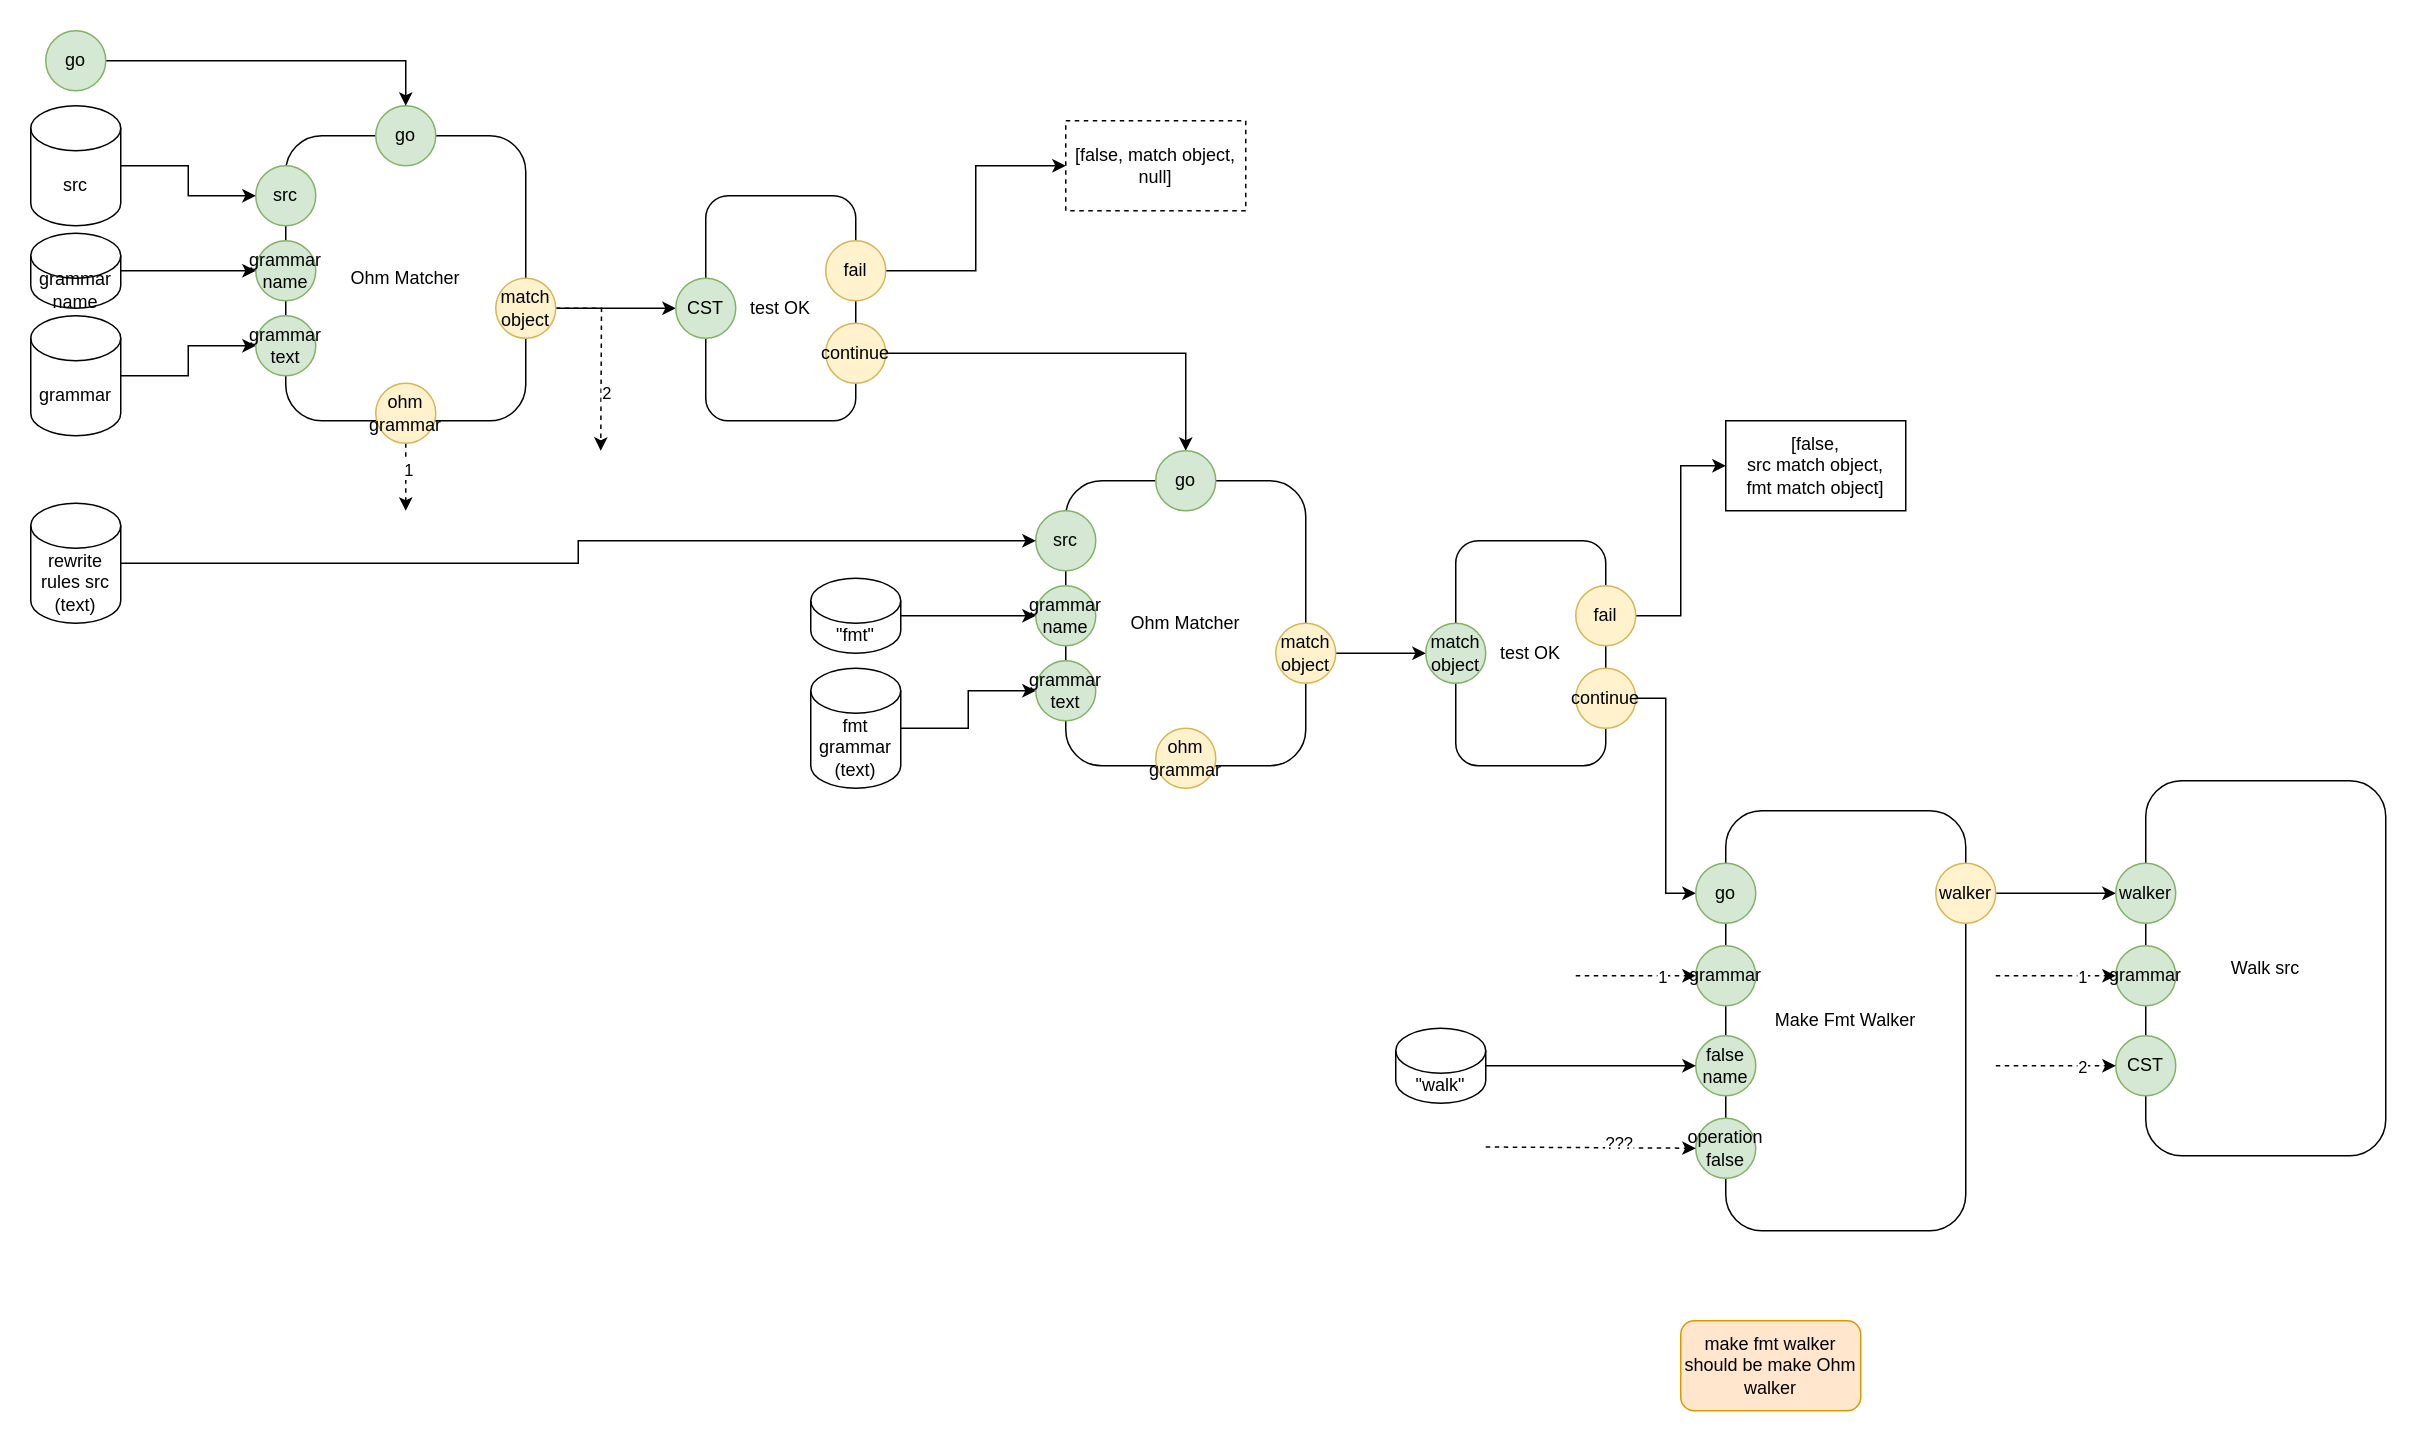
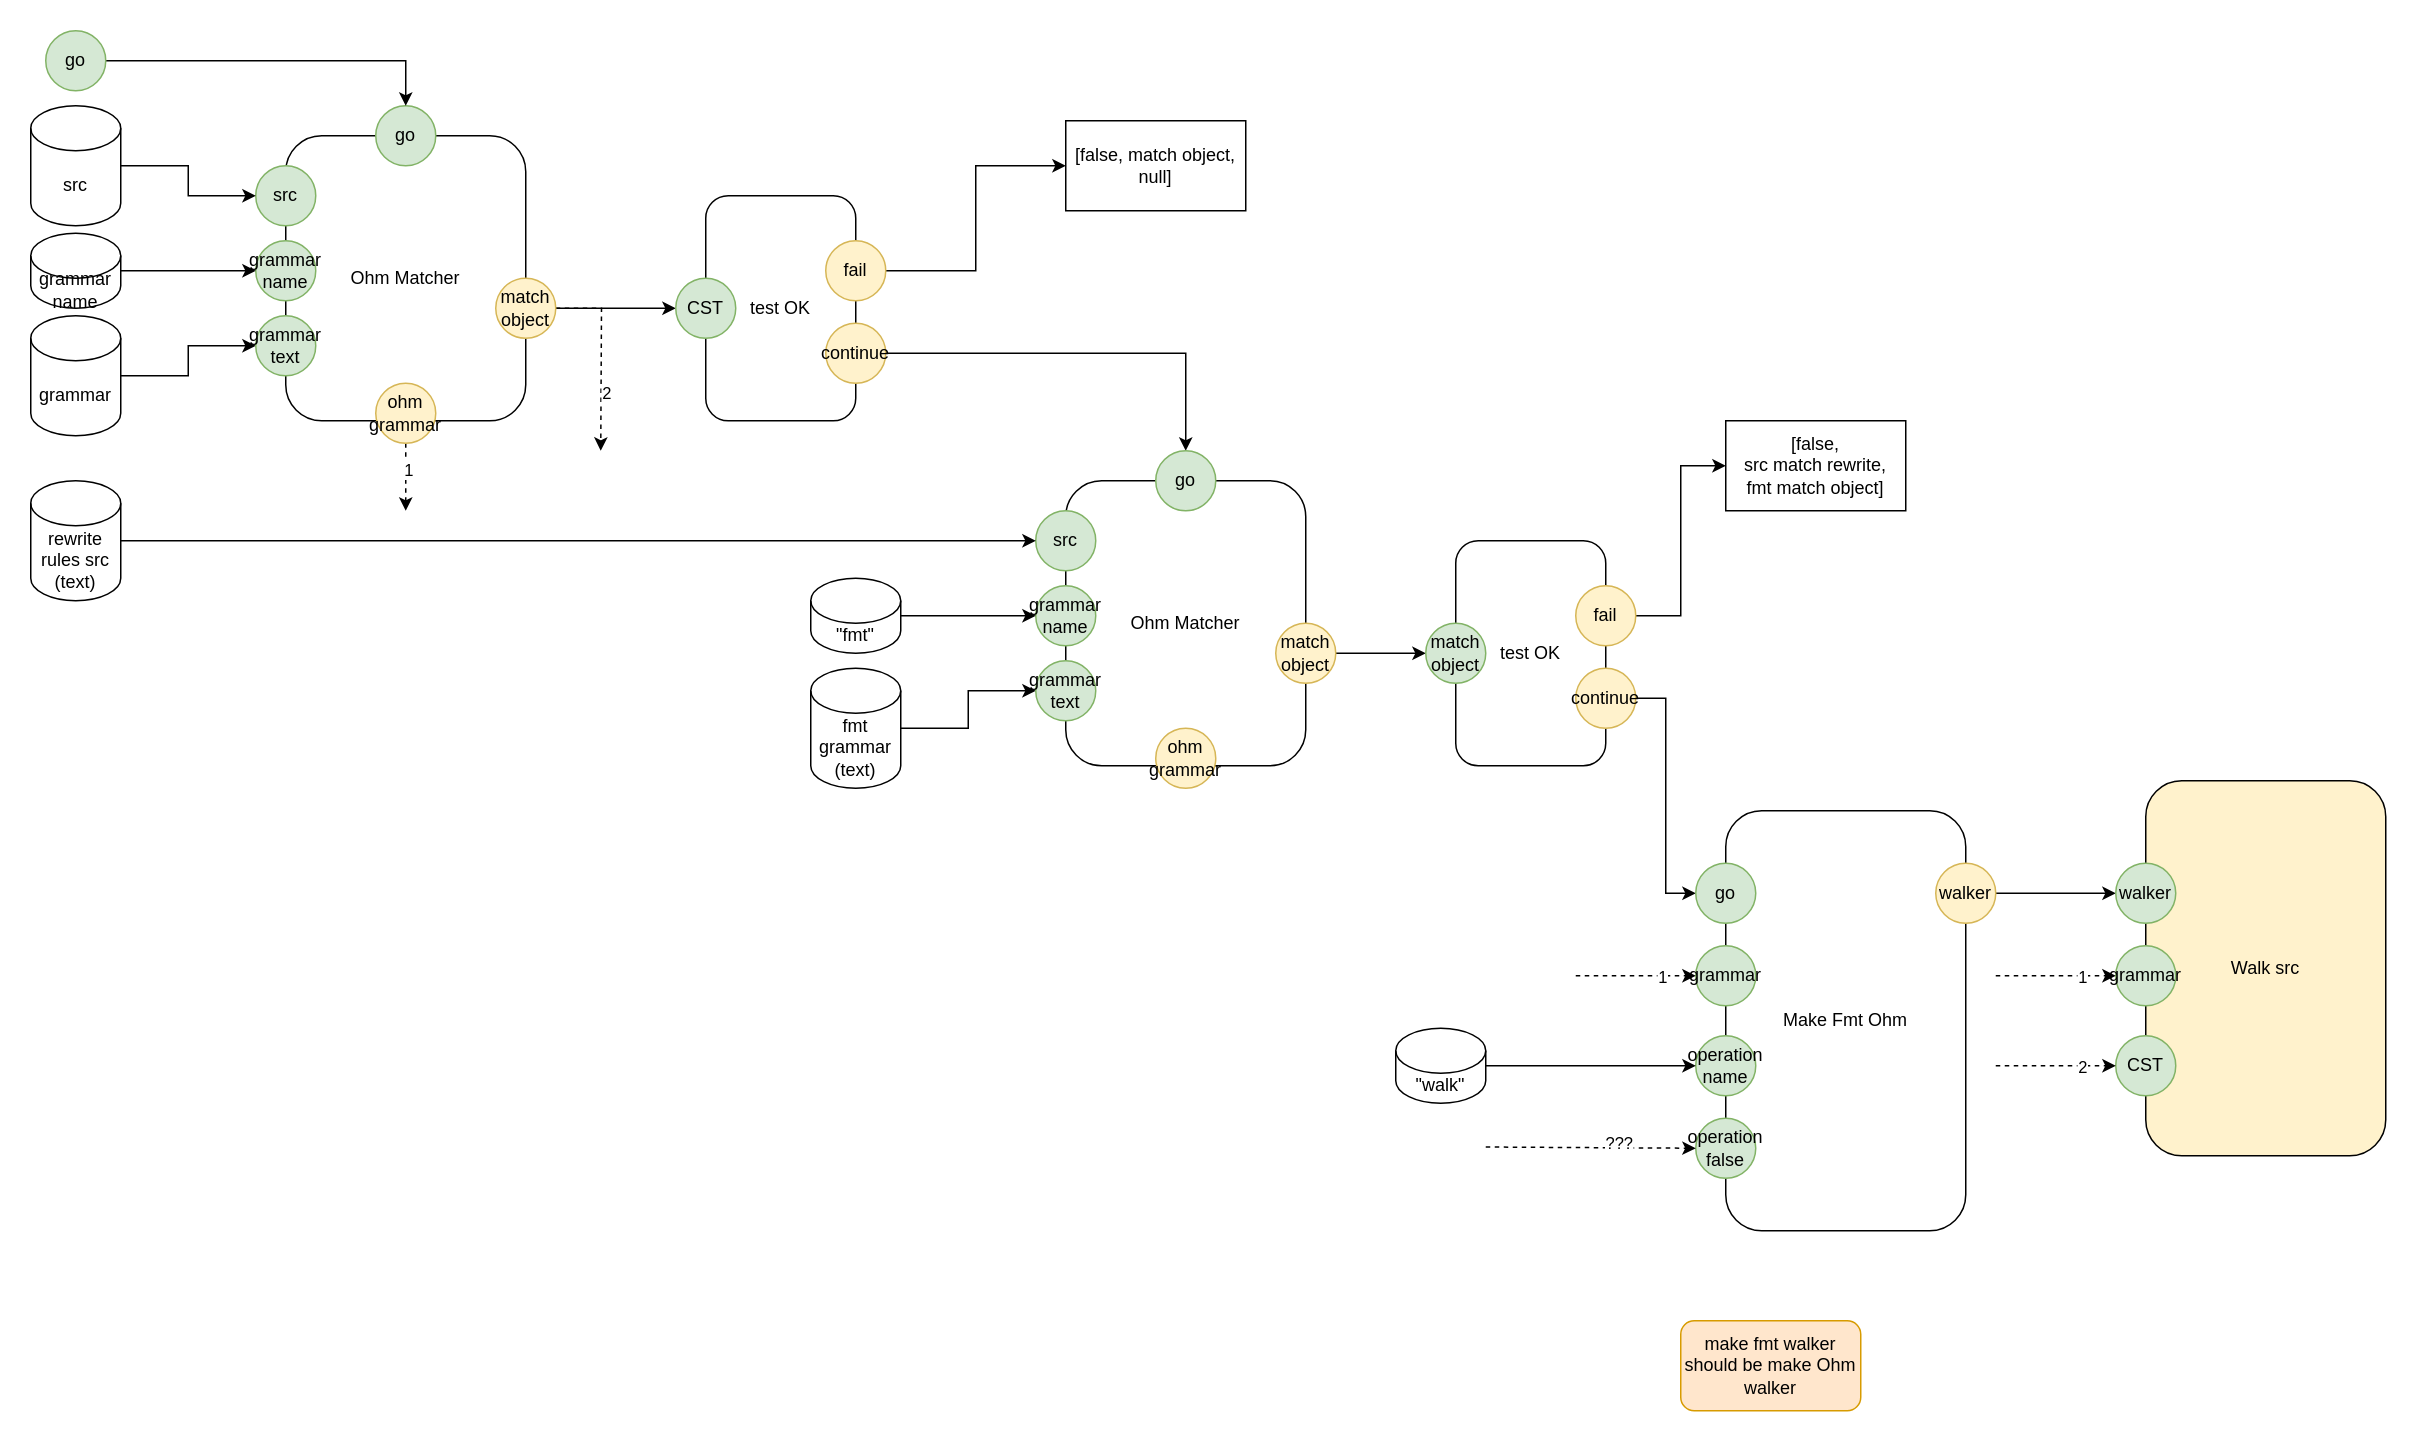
- <mxCell id="19" value="[false, match object, null]" style="rounded=0;whiteSpace=wrap;html=1;dashed=1;" vertex="1" parent="1"><mxGeometry x="710" y="80" width="120" height="60" as="geometry" /></mxCell>
+ <mxCell id="19" value="[false, match object, null]" style="rounded=0;whiteSpace=wrap;html=1;" vertex="1" parent="1"><mxGeometry x="710" y="80" width="120" height="60" as="geometry" /></mxCell>
- <mxCell id="36" value="[false, &lt;br&gt;src match object, &lt;br&gt;fmt match object]" style="rounded=0;whiteSpace=wrap;html=1;" vertex="1" parent="1"><mxGeometry x="1150" y="280" width="120" height="60" as="geometry" /></mxCell>
+ <mxCell id="36" value="[false, &lt;br&gt;src match rewrite, &lt;br&gt;fmt match object]" style="rounded=0;whiteSpace=wrap;html=1;" vertex="1" parent="1"><mxGeometry x="1150" y="280" width="120" height="60" as="geometry" /></mxCell>
- <mxCell id="28" value="rewrite rules src&lt;br&gt;(text)" style="shape=cylinder3;whiteSpace=wrap;html=1;boundedLbl=1;backgroundOutline=1;size=15;" vertex="1" parent="1"><mxGeometry x="20" y="335" width="60" height="80" as="geometry" /></mxCell>
+ <mxCell id="28" value="rewrite rules src&lt;br&gt;(text)" style="shape=cylinder3;whiteSpace=wrap;html=1;boundedLbl=1;backgroundOutline=1;size=15;" vertex="1" parent="1"><mxGeometry x="20" y="320" width="60" height="80" as="geometry" /></mxCell>
- <mxCell id="39" value="Walk src" style="rounded=1;whiteSpace=wrap;html=1;" vertex="1" parent="1"><mxGeometry x="1430" y="520" width="160" height="250" as="geometry" /></mxCell>
+ <mxCell id="39" value="Walk src" style="rounded=1;whiteSpace=wrap;html=1;fillColor=#fff2cc;" vertex="1" parent="1"><mxGeometry x="1430" y="520" width="160" height="250" as="geometry" /></mxCell>
- <mxCell id="37" value="Make Fmt Walker" style="rounded=1;whiteSpace=wrap;html=1;" vertex="1" parent="1"><mxGeometry x="1150" y="540" width="160" height="280" as="geometry" /></mxCell>
+ <mxCell id="37" value="Make Fmt Ohm" style="rounded=1;whiteSpace=wrap;html=1;" vertex="1" parent="1"><mxGeometry x="1150" y="540" width="160" height="280" as="geometry" /></mxCell>
- <mxCell id="65" value="false&lt;br&gt;name" style="ellipse;whiteSpace=wrap;html=1;aspect=fixed;fillColor=#d5e8d4;strokeColor=#82b366;" vertex="1" parent="1"><mxGeometry x="1130" y="690" width="40" height="40" as="geometry" /></mxCell>
+ <mxCell id="65" value="operation&lt;br&gt;name" style="ellipse;whiteSpace=wrap;html=1;aspect=fixed;fillColor=#d5e8d4;strokeColor=#82b366;" vertex="1" parent="1"><mxGeometry x="1130" y="690" width="40" height="40" as="geometry" /></mxCell>
